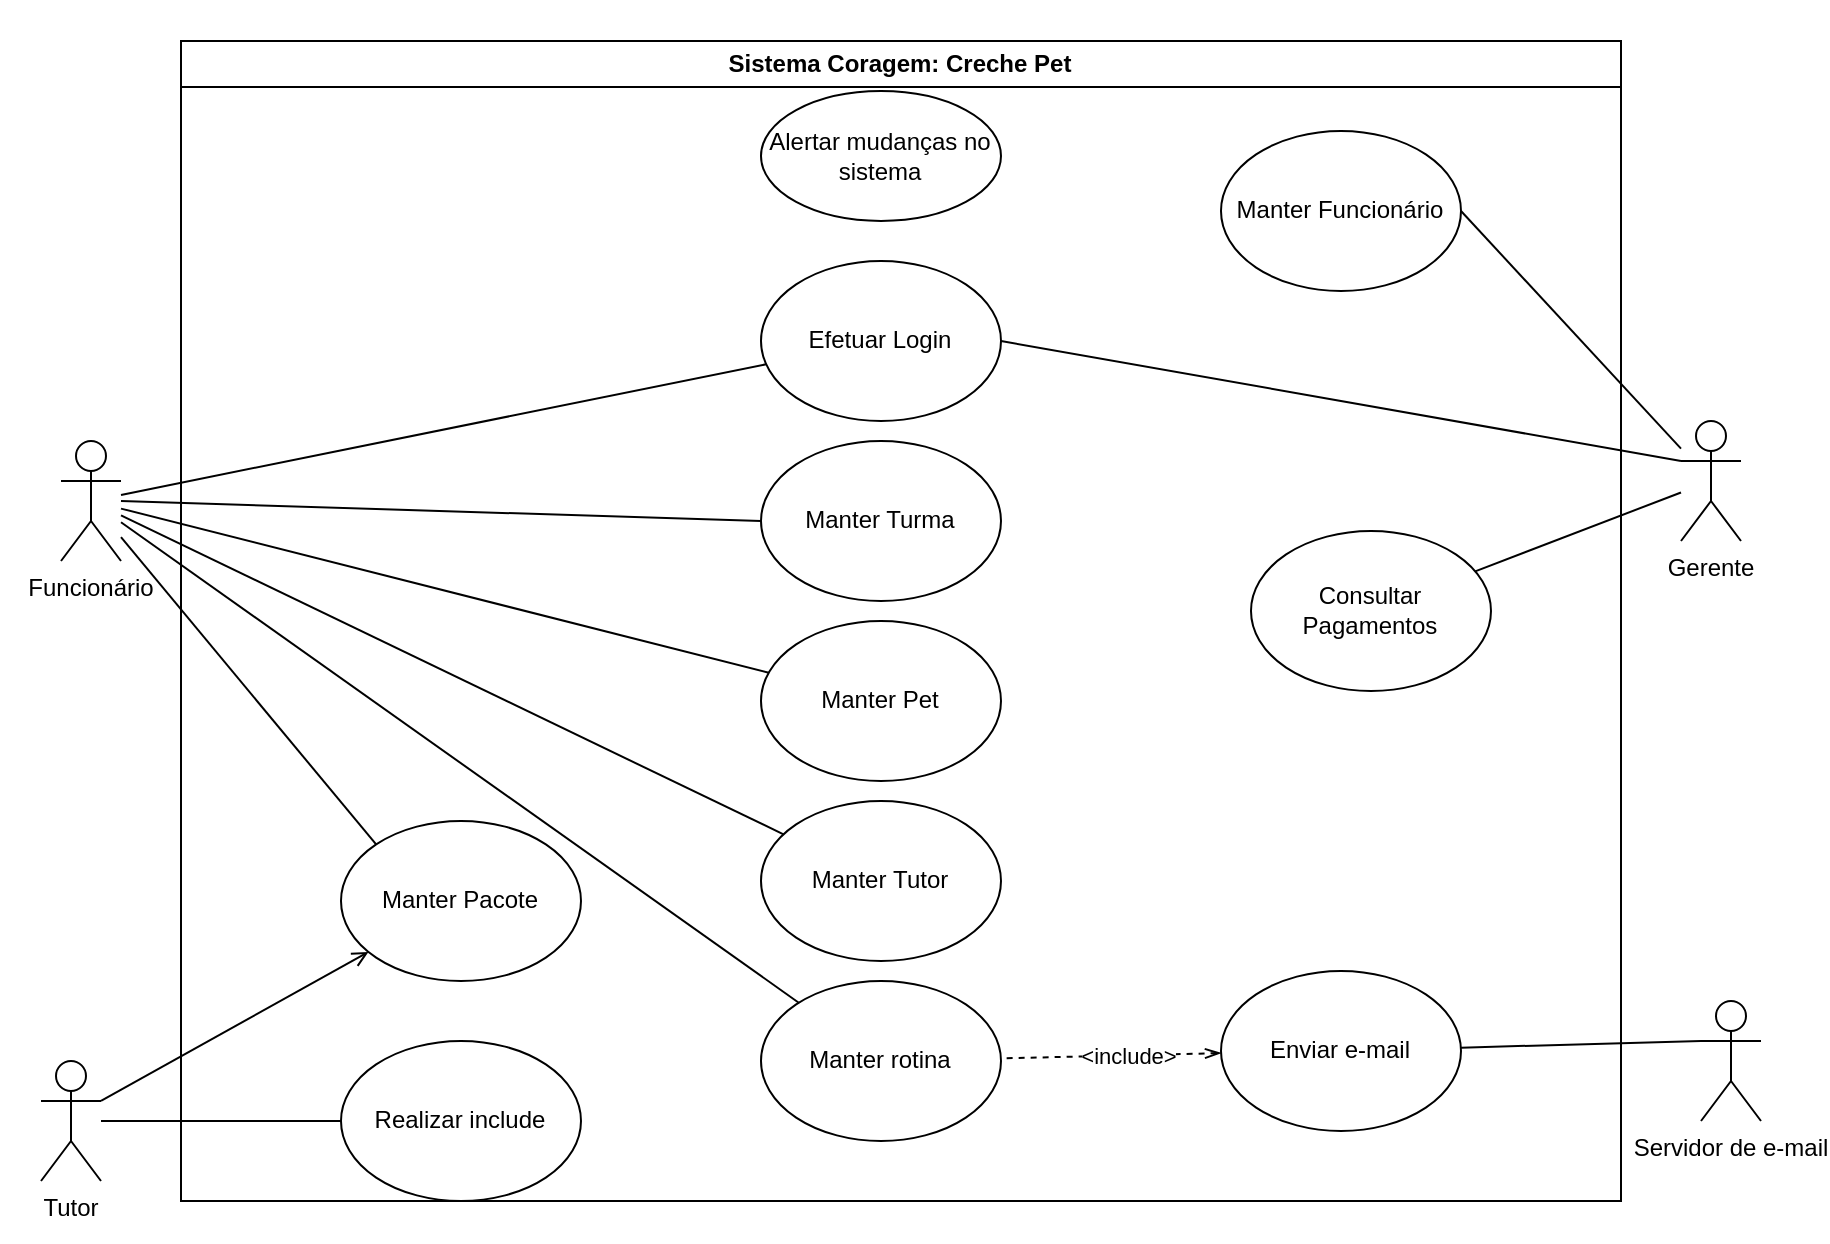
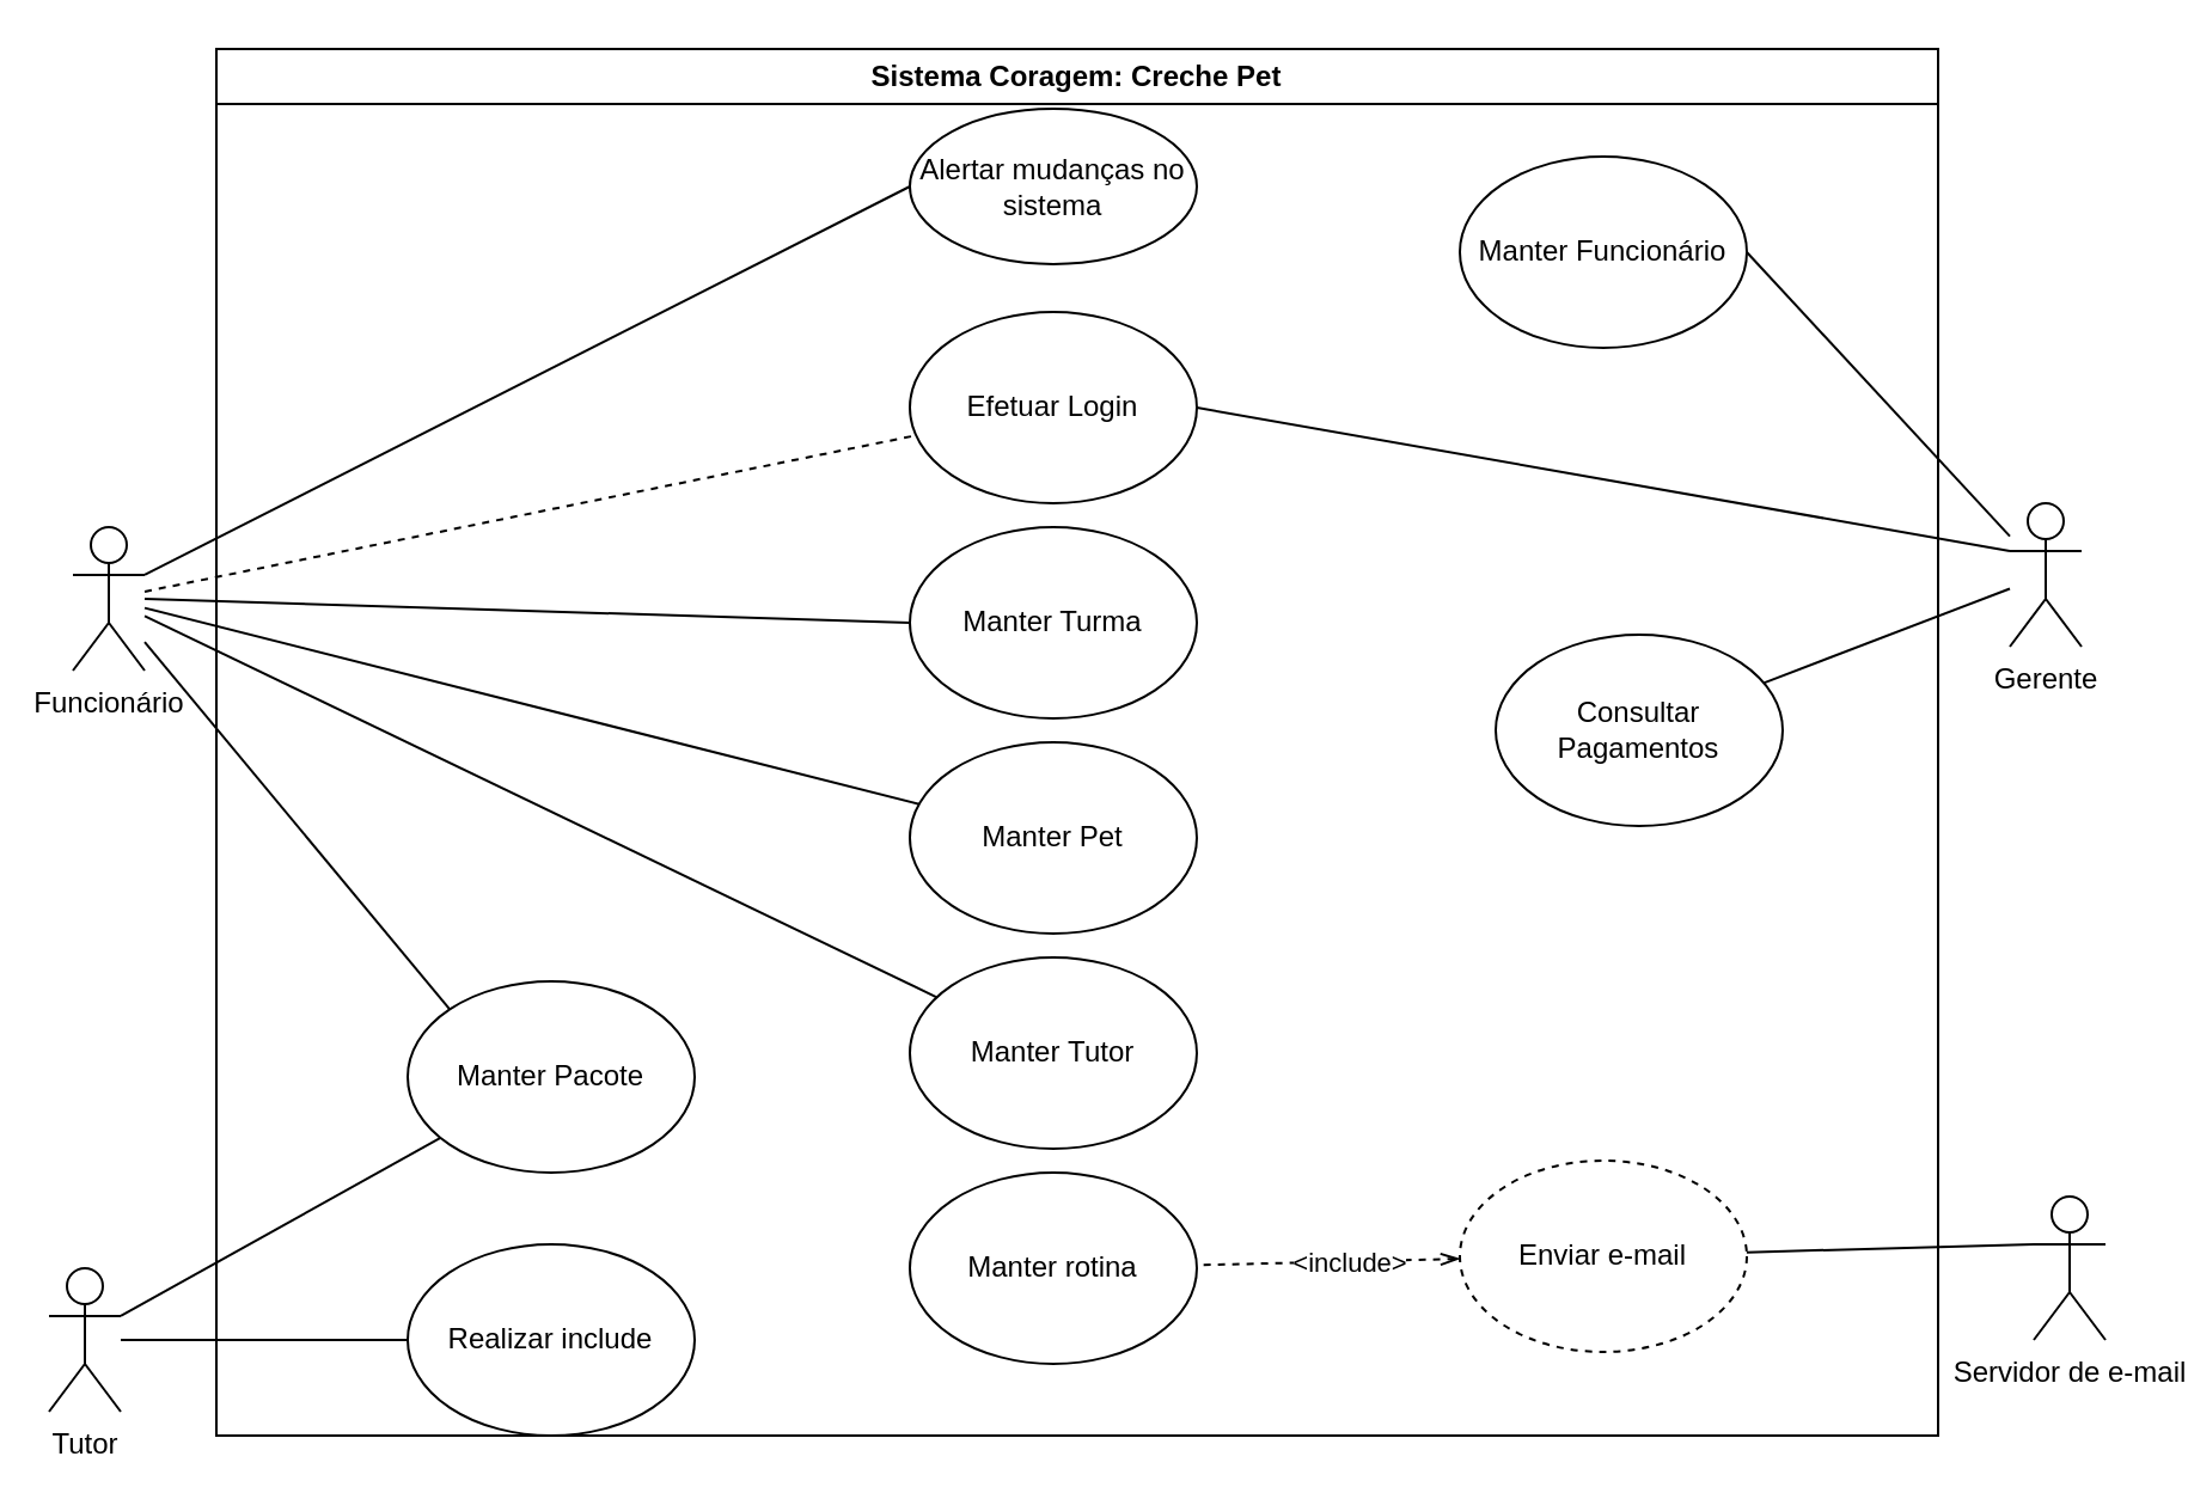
+ <mxCell id="19" value="" style="endArrow=none;html=1;rounded=0;entryX=0;entryY=0.5;entryDx=0;entryDy=0;startArrow=none;startFill=0;exitX=1;exitY=0.333;exitDx=0;exitDy=0;exitPerimeter=0;" parent="1" source="18" target="4" edge="1"><mxGeometry width="50" height="50" relative="1" as="geometry"><mxPoint x="0" y="250" as="sourcePoint" /><mxPoint x="415" y="160" as="targetPoint" /></mxGeometry></mxCell>
- <mxCell id="20" value="" style="endArrow=none;html=1;rounded=0;startArrow=none;startFill=0;endFill=0;" parent="1" source="18" target="3" edge="1"><mxGeometry width="50" height="50" relative="1" as="geometry"><mxPoint x="0" y="250" as="sourcePoint" /><mxPoint x="500" y="360" as="targetPoint" /></mxGeometry></mxCell>
+ <mxCell id="20" value="" style="endArrow=none;html=1;rounded=0;startArrow=none;startFill=0;endFill=0;dashed=1;" parent="1" source="18" target="3" edge="1"><mxGeometry width="50" height="50" relative="1" as="geometry"><mxPoint x="0" y="250" as="sourcePoint" /><mxPoint x="500" y="360" as="targetPoint" /></mxGeometry></mxCell>
- <mxCell id="30" value="" style="endArrow=none;html=1;rounded=0;" parent="1" source="18" target="9" edge="1"><mxGeometry width="50" height="50" relative="1" as="geometry"><mxPoint x="-15" y="280" as="sourcePoint" /><mxPoint x="642.35" y="570" as="targetPoint" /></mxGeometry></mxCell>
- <mxCell id="31" value="" style="endArrow=open;html=1;rounded=0;exitX=1;exitY=0.333;exitDx=0;exitDy=0;exitPerimeter=0;" parent="1" source="26" target="14" edge="1"><mxGeometry width="50" height="50" relative="1" as="geometry"><mxPoint x="60" y="550" as="sourcePoint" /><mxPoint x="530" y="380" as="targetPoint" /></mxGeometry></mxCell>
+ <mxCell id="31" value="" style="endArrow=none;html=1;rounded=0;exitX=1;exitY=0.333;exitDx=0;exitDy=0;exitPerimeter=0;" parent="1" source="26" target="14" edge="1"><mxGeometry width="50" height="50" relative="1" as="geometry"><mxPoint x="60" y="550" as="sourcePoint" /><mxPoint x="530" y="380" as="targetPoint" /></mxGeometry></mxCell>
- <mxCell id="10" value="Enviar e-mail" style="ellipse;whiteSpace=wrap;html=1;" parent="2" vertex="1"><mxGeometry x="520" y="465" width="120" height="80" as="geometry" /></mxCell>
+ <mxCell id="10" value="Enviar e-mail" style="ellipse;whiteSpace=wrap;html=1;dashed=1;" parent="2" vertex="1"><mxGeometry x="520" y="465" width="120" height="80" as="geometry" /></mxCell>
